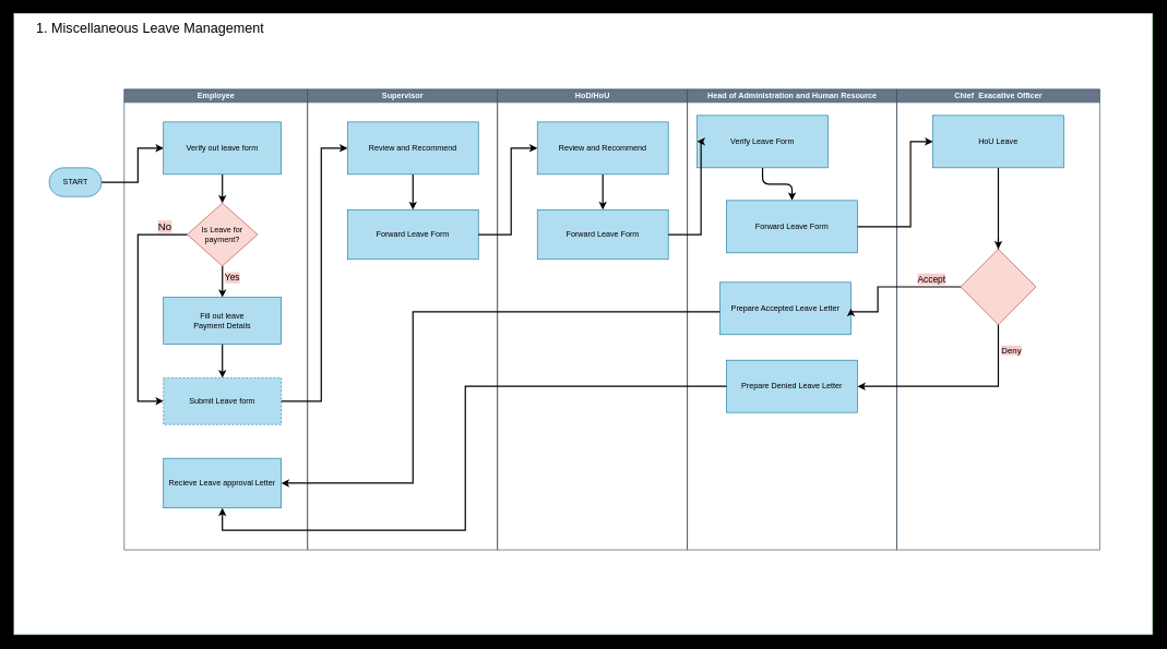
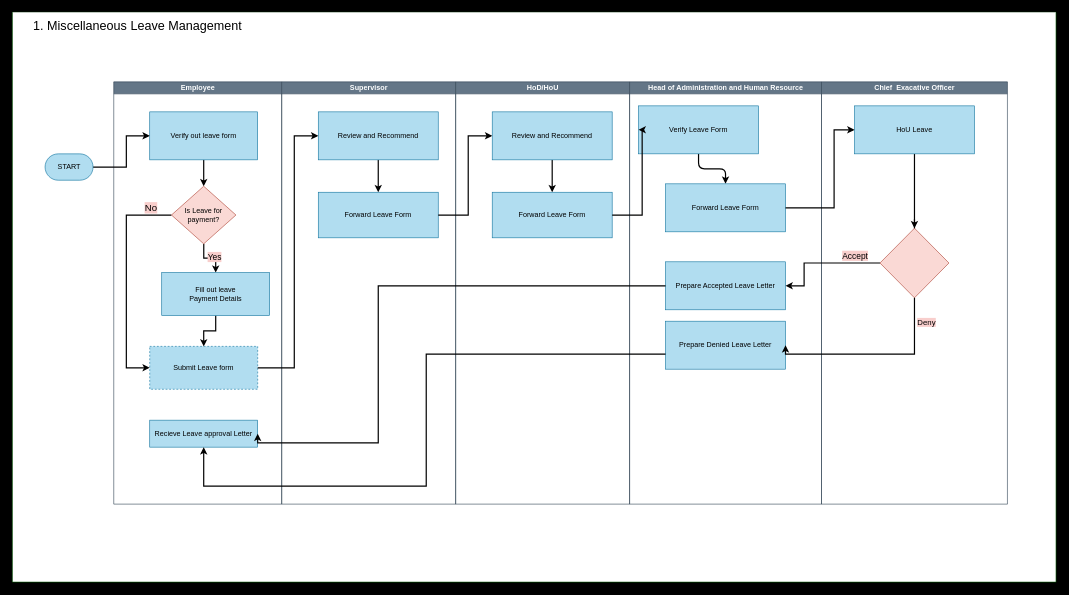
- <mxCell id="29" value="&lt;font color=&quot;#000000&quot;&gt;Prepare Accepted Leave Letter&lt;/font&gt;" style="rounded=0;whiteSpace=wrap;html=1;fillStyle=auto;fillColor=#b1ddf0;strokeColor=#10739e;" parent="25" vertex="1"><mxGeometry x="50" y="295" width="200" height="80" as="geometry" /></mxCell>
+ <mxCell id="29" value="&lt;font color=&quot;#000000&quot;&gt;Prepare Accepted Leave Letter&lt;/font&gt;" style="rounded=0;whiteSpace=wrap;html=1;fillStyle=auto;fillColor=#b1ddf0;strokeColor=#10739e;" parent="25" vertex="1"><mxGeometry x="60" y="300" width="200" height="80" as="geometry" /></mxCell>
- <mxCell id="16" value="&lt;font color=&quot;#000000&quot;&gt;Fill out leave &lt;br&gt;Payment Details&lt;/font&gt;" style="rounded=0;whiteSpace=wrap;html=1;fillStyle=auto;fillColor=#b1ddf0;strokeColor=#10739e;" vertex="1" parent="5"><mxGeometry x="60" y="318" width="180" height="71.5" as="geometry" /></mxCell>
+ <mxCell id="16" value="&lt;font color=&quot;#000000&quot;&gt;Fill out leave &lt;br&gt;Payment Details&lt;/font&gt;" style="rounded=0;whiteSpace=wrap;html=1;fillStyle=auto;fillColor=#b1ddf0;strokeColor=#10739e;" vertex="1" parent="5"><mxGeometry x="80" y="318" width="180" height="71.5" as="geometry" /></mxCell>
- <mxCell id="30" value="&lt;font color=&quot;#000000&quot;&gt;Prepare Denied Leave Letter&lt;/font&gt;" style="rounded=0;whiteSpace=wrap;html=1;fillStyle=auto;fillColor=#b1ddf0;strokeColor=#10739e;" parent="25" vertex="1"><mxGeometry x="60" y="414" width="200" height="80" as="geometry" /></mxCell>
+ <mxCell id="30" value="&lt;font color=&quot;#000000&quot;&gt;Prepare Denied Leave Letter&lt;/font&gt;" style="rounded=0;whiteSpace=wrap;html=1;fillStyle=auto;fillColor=#b1ddf0;strokeColor=#10739e;" parent="25" vertex="1"><mxGeometry x="60" y="399" width="200" height="80" as="geometry" /></mxCell>
- <mxCell id="9" value="&lt;font color=&quot;#000000&quot;&gt;Recieve Leave approval Letter&lt;/font&gt;" style="rounded=0;whiteSpace=wrap;html=1;fillStyle=auto;fillColor=#b1ddf0;strokeColor=#10739e;" parent="5" vertex="1"><mxGeometry x="60" y="564" width="180" height="76" as="geometry" /></mxCell>
+ <mxCell id="9" value="&lt;font color=&quot;#000000&quot;&gt;Recieve Leave approval Letter&lt;/font&gt;" style="rounded=0;whiteSpace=wrap;html=1;fillStyle=auto;fillColor=#b1ddf0;strokeColor=#10739e;" parent="5" vertex="1"><mxGeometry x="60" y="564" width="180" height="45" as="geometry" /></mxCell>
